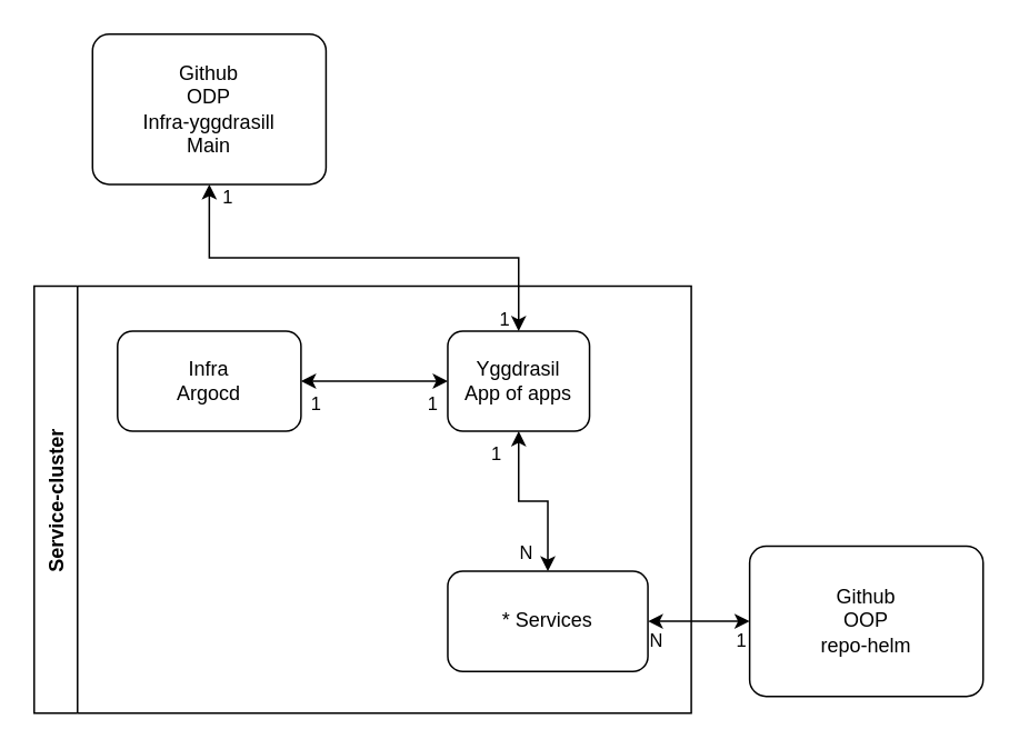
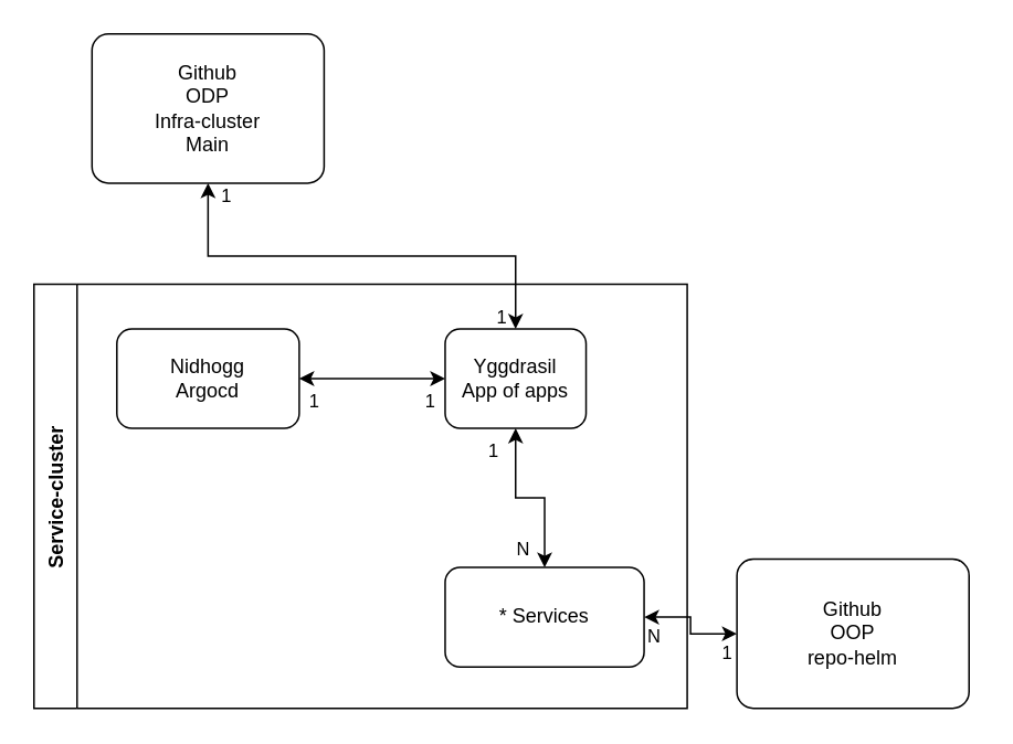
- <mxCell id="8" value="Github&lt;br&gt;ODP&lt;br&gt;Infra-yggdrasill&lt;br&gt;Main" style="rounded=1;whiteSpace=wrap;html=1;arcSize=11;" parent="3" vertex="1"><mxGeometry x="55" y="20" width="140" height="90" as="geometry" /></mxCell>
+ <mxCell id="8" value="Github&lt;br&gt;ODP&lt;br&gt;Infra-cluster&lt;br&gt;Main" style="rounded=1;whiteSpace=wrap;html=1;arcSize=11;" parent="3" vertex="1"><mxGeometry x="55" y="20" width="140" height="90" as="geometry" /></mxCell>
- <mxCell id="9" value="Infra&lt;br&gt;Argocd" style="rounded=1;whiteSpace=wrap;html=1;" parent="3" vertex="1"><mxGeometry x="70" y="198" width="110" height="60" as="geometry" /></mxCell>
+ <mxCell id="9" value="Nidhogg&lt;br&gt;Argocd" style="rounded=1;whiteSpace=wrap;html=1;" parent="3" vertex="1"><mxGeometry x="70" y="198" width="110" height="60" as="geometry" /></mxCell>
- <mxCell id="7" value="Github&lt;br&gt;OOP&lt;br&gt;repo-helm" style="rounded=1;whiteSpace=wrap;html=1;arcSize=11;" parent="3" vertex="1"><mxGeometry x="449" y="327" width="140" height="90" as="geometry" /></mxCell>
+ <mxCell id="7" value="Github&lt;br&gt;OOP&lt;br&gt;repo-helm" style="rounded=1;whiteSpace=wrap;html=1;arcSize=11;" parent="3" vertex="1"><mxGeometry x="444" y="337" width="140" height="90" as="geometry" /></mxCell>
